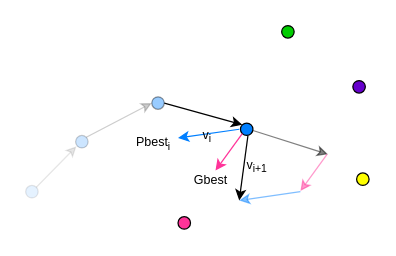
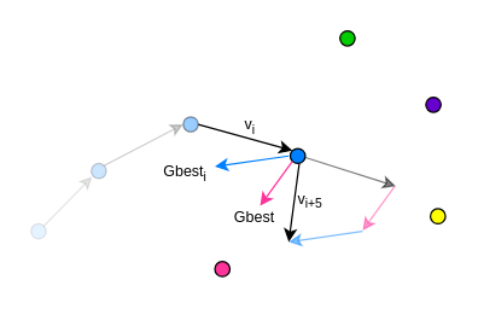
- <mxCell id="21" value="&lt;font style=&quot;font-size: 10px;&quot;&gt;v&lt;sub&gt;i&lt;/sub&gt;&lt;/font&gt;" style="text;html=1;align=center;verticalAlign=middle;resizable=0;points=[];autosize=1;strokeColor=none;fillColor=none;" vertex="1" parent="1"><mxGeometry x="152" y="93" width="25" height="28" as="geometry" /></mxCell>
+ <mxCell id="21" value="&lt;font style=&quot;font-size: 10px;&quot;&gt;v&lt;sub&gt;i&lt;/sub&gt;&lt;/font&gt;" style="text;html=1;align=center;verticalAlign=middle;resizable=0;points=[];autosize=1;strokeColor=none;fillColor=none;" vertex="1" parent="1"><mxGeometry x="152" y="68" width="25" height="28" as="geometry" /></mxCell>
- <mxCell id="16" value="&lt;font style=&quot;font-size: 10px;&quot;&gt;Pbest&lt;sub&gt;i&lt;/sub&gt;&lt;/font&gt;" style="text;html=1;align=center;verticalAlign=middle;resizable=0;points=[];autosize=1;strokeColor=none;fillColor=none;" vertex="1" parent="1"><mxGeometry x="99" y="99" width="45" height="28" as="geometry" /></mxCell>
+ <mxCell id="16" value="&lt;font style=&quot;font-size: 10px;&quot;&gt;Gbest&lt;sub&gt;i&lt;/sub&gt;&lt;/font&gt;" style="text;html=1;align=center;verticalAlign=middle;resizable=0;points=[];autosize=1;strokeColor=none;fillColor=none;" vertex="1" parent="1"><mxGeometry x="99" y="99" width="45" height="28" as="geometry" /></mxCell>
- <mxCell id="22" value="&lt;font style=&quot;font-size: 10px;&quot;&gt;v&lt;sub&gt;i+1&lt;/sub&gt;&lt;/font&gt;" style="text;html=1;align=center;verticalAlign=middle;resizable=0;points=[];autosize=1;strokeColor=none;fillColor=none;" vertex="1" parent="1"><mxGeometry x="188" y="117" width="34" height="28" as="geometry" /></mxCell>
+ <mxCell id="22" value="&lt;font style=&quot;font-size: 10px;&quot;&gt;v&lt;sub&gt;i+5&lt;/sub&gt;&lt;/font&gt;" style="text;html=1;align=center;verticalAlign=middle;resizable=0;points=[];autosize=1;strokeColor=none;fillColor=none;" vertex="1" parent="1"><mxGeometry x="188" y="117" width="34" height="28" as="geometry" /></mxCell>
